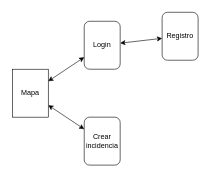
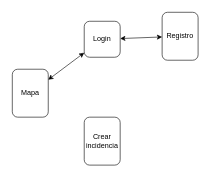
- <mxCell id="5" value="Login" style="rounded=1;whiteSpace=wrap;html=1;" vertex="1" parent="1"><mxGeometry x="140" y="35" width="60" height="80" as="geometry" /></mxCell>
+ <mxCell id="5" value="Login" style="rounded=1;whiteSpace=wrap;html=1;" vertex="1" parent="1"><mxGeometry x="140" y="35" width="60" height="60" as="geometry" /></mxCell>
- <mxCell id="3" value="Mapa" style="whiteSpace=wrap;html=1;rounded=0;" vertex="1" parent="1"><mxGeometry x="20" y="115" width="60" height="80" as="geometry" /></mxCell>
+ <mxCell id="3" value="Mapa" style="rounded=1;whiteSpace=wrap;html=1;" vertex="1" parent="1"><mxGeometry x="20" y="115" width="60" height="80" as="geometry" /></mxCell>
- <mxCell id="2" style="edgeStyle=none;html=1;startArrow=classic;startFill=1;" edge="1" parent="1" source="3" target="8"><mxGeometry relative="1" as="geometry" /></mxCell>
